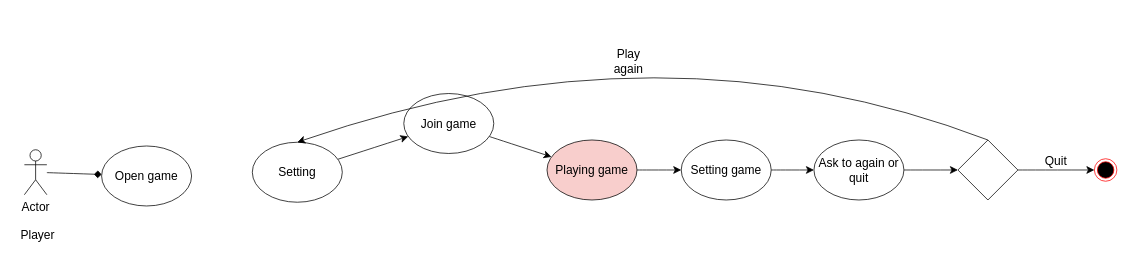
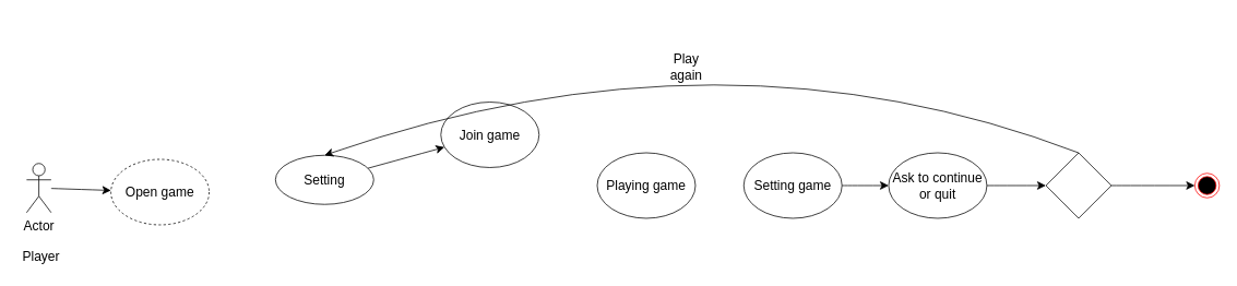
- <mxCell id="8" value="" style="edgeStyle=none;curved=1;rounded=0;orthogonalLoop=1;jettySize=auto;html=1;fontSize=12;startSize=8;endSize=8;" edge="1" parent="1" source="9" target="11"><mxGeometry relative="1" as="geometry" /></mxCell>
- <mxCell id="19" value="Quit" style="text;html=1;strokeColor=none;fillColor=none;align=center;verticalAlign=middle;whiteSpace=wrap;rounded=0;fontSize=16;" vertex="1" parent="1"><mxGeometry x="1378" y="199" width="60" height="30" as="geometry" /></mxCell>
- <mxCell id="11" value="Playing game" style="ellipse;whiteSpace=wrap;html=1;fontSize=16;fillColor=#f8cecc;" vertex="1" parent="1"><mxGeometry x="729" y="186" width="120" height="80" as="geometry" /></mxCell>
+ <mxCell id="11" value="Playing game" style="ellipse;whiteSpace=wrap;html=1;fontSize=16;" vertex="1" parent="1"><mxGeometry x="729" y="186" width="120" height="80" as="geometry" /></mxCell>
- <mxCell id="10" value="" style="edgeStyle=none;curved=1;rounded=0;orthogonalLoop=1;jettySize=auto;html=1;fontSize=12;startSize=8;endSize=8;" edge="1" parent="1" source="11" target="13"><mxGeometry relative="1" as="geometry" /></mxCell>
- <mxCell id="15" value="Ask to again or quit" style="ellipse;whiteSpace=wrap;html=1;fontSize=16;" vertex="1" parent="1"><mxGeometry x="1085" y="186" width="120" height="80" as="geometry" /></mxCell>
+ <mxCell id="15" value="Ask to continue or quit" style="ellipse;whiteSpace=wrap;html=1;fontSize=16;" vertex="1" parent="1"><mxGeometry x="1085" y="186" width="120" height="80" as="geometry" /></mxCell>
- <mxCell id="7" value="Setting" style="ellipse;whiteSpace=wrap;html=1;fontSize=16;" vertex="1" parent="1"><mxGeometry x="336" y="189" width="120" height="80" as="geometry" /></mxCell>
+ <mxCell id="7" value="Setting" style="ellipse;whiteSpace=wrap;html=1;fontSize=16;" vertex="1" parent="1"><mxGeometry x="336" y="189" width="120" height="60" as="geometry" /></mxCell>
- <mxCell id="2" value="" style="edgeStyle=none;curved=1;rounded=0;orthogonalLoop=1;jettySize=auto;html=1;fontSize=12;startSize=8;endSize=8;endArrow=diamond;" edge="1" parent="1" source="3" target="5"><mxGeometry relative="1" as="geometry" /></mxCell>
+ <mxCell id="2" value="" style="edgeStyle=none;curved=1;rounded=0;orthogonalLoop=1;jettySize=auto;html=1;fontSize=12;startSize=8;endSize=8;" edge="1" parent="1" source="3" target="5"><mxGeometry relative="1" as="geometry" /></mxCell>
- <mxCell id="5" value="Open game" style="ellipse;whiteSpace=wrap;html=1;fontSize=16;" vertex="1" parent="1"><mxGeometry x="135" y="194" width="120" height="80" as="geometry" /></mxCell>
+ <mxCell id="5" value="Open game" style="ellipse;whiteSpace=wrap;html=1;fontSize=16;dashed=1;" vertex="1" parent="1"><mxGeometry x="135" y="194" width="120" height="80" as="geometry" /></mxCell>
